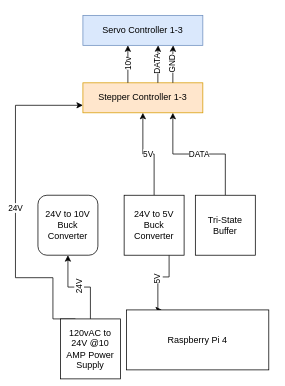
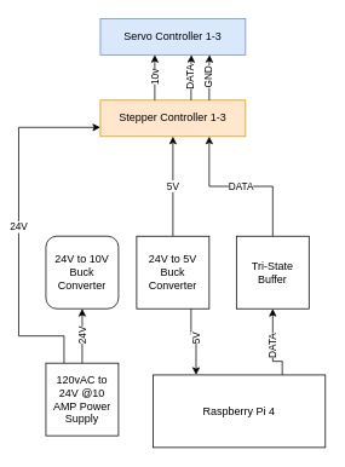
- <mxCell id="10" value="24V to 5V Buck Converter" style="whiteSpace=wrap;html=1;aspect=fixed;" parent="1" vertex="1"><mxGeometry x="165" y="260" width="80" height="80" as="geometry" /></mxCell>
+ <mxCell id="10" value="24V to 5V Buck Converter" style="whiteSpace=wrap;html=1;aspect=fixed;" parent="1" vertex="1"><mxGeometry x="150" y="260" width="80" height="80" as="geometry" /></mxCell>
+ <mxCell id="16" value="DATA" style="edgeStyle=orthogonalEdgeStyle;rounded=0;orthogonalLoop=1;jettySize=auto;html=1;exitX=0.75;exitY=0;exitDx=0;exitDy=0;entryX=0.5;entryY=1;entryDx=0;entryDy=0;horizontal=0;" parent="1" source="17" target="12" edge="1"><mxGeometry relative="1" as="geometry"><Array as="points"><mxPoint x="300" y="398" /></Array></mxGeometry></mxCell>
- <mxCell id="15" value="120vAC to 24V @10 AMP Power Supply" style="whiteSpace=wrap;html=1;aspect=fixed;" parent="1" vertex="1"><mxGeometry x="80" y="425" width="80" height="80" as="geometry" /></mxCell>
+ <mxCell id="15" value="120vAC to 24V @10 AMP Power Supply" style="whiteSpace=wrap;html=1;aspect=fixed;" parent="1" vertex="1"><mxGeometry x="50" y="400" width="80" height="80" as="geometry" /></mxCell>
